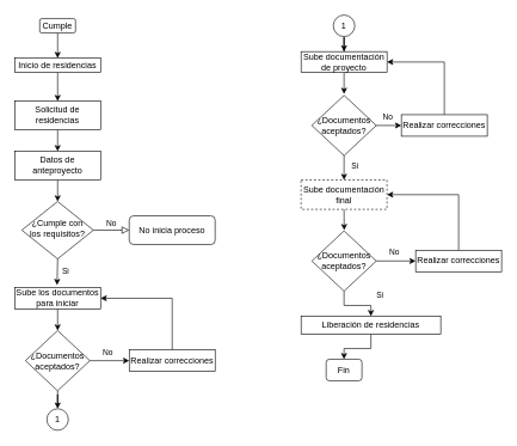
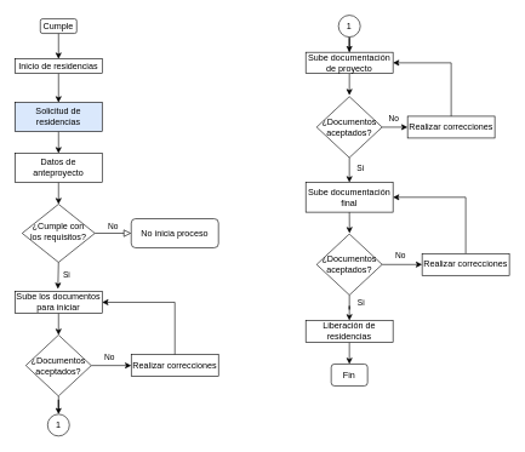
- <mxCell id="6" value="Solicitud de residencias" style="rounded=0;whiteSpace=wrap;html=1;" vertex="1" parent="1"><mxGeometry x="20" y="140" width="120" height="40" as="geometry" /></mxCell>
+ <mxCell id="6" value="Solicitud de residencias" style="rounded=0;whiteSpace=wrap;html=1;fillColor=#dae8fc;" vertex="1" parent="1"><mxGeometry x="20" y="140" width="120" height="40" as="geometry" /></mxCell>
- <mxCell id="29" value="Sube documentación final" style="rounded=0;whiteSpace=wrap;html=1;dashed=1;" vertex="1" parent="1"><mxGeometry x="420" y="250" width="120" height="41" as="geometry" /></mxCell>
+ <mxCell id="29" value="Sube documentación final" style="rounded=0;whiteSpace=wrap;html=1;" vertex="1" parent="1"><mxGeometry x="420" y="250" width="120" height="41" as="geometry" /></mxCell>
- <mxCell id="37" value="Liberación de residencias" style="rounded=0;whiteSpace=wrap;html=1;" vertex="1" parent="1"><mxGeometry x="420" y="440" width="195" height="25" as="geometry" /></mxCell>
+ <mxCell id="37" value="Liberación de residencias" style="rounded=0;whiteSpace=wrap;html=1;" vertex="1" parent="1"><mxGeometry x="420" y="440" width="120" height="30" as="geometry" /></mxCell>
